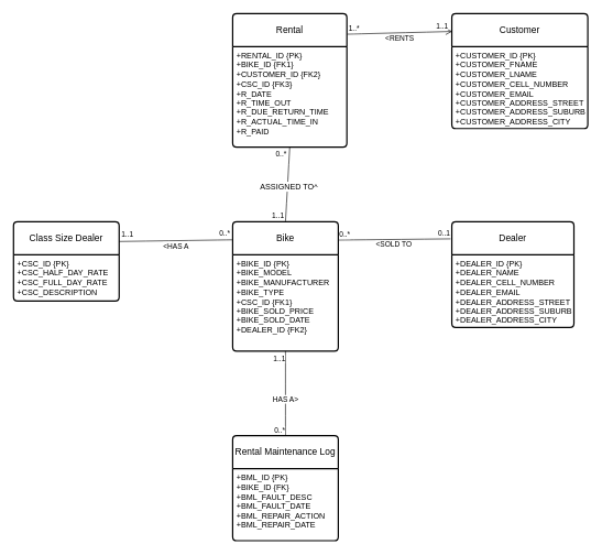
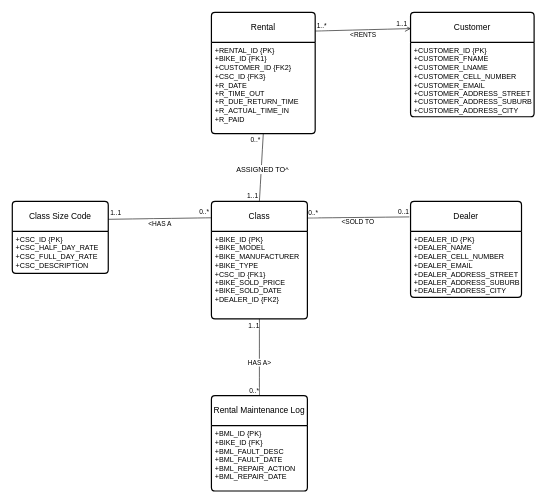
- <mxCell id="10" value="Class Size Dealer" style="swimlane;childLayout=stackLayout;horizontal=1;startSize=50;horizontalStack=0;rounded=1;fontSize=14;fontStyle=0;strokeWidth=2;resizeParent=0;resizeLast=1;shadow=0;dashed=0;align=center;arcSize=4;whiteSpace=wrap;html=1;" vertex="1" parent="1"><mxGeometry x="20" y="335" width="160" height="120" as="geometry" /></mxCell>
+ <mxCell id="10" value="Class Size Code" style="swimlane;childLayout=stackLayout;horizontal=1;startSize=50;horizontalStack=0;rounded=1;fontSize=14;fontStyle=0;strokeWidth=2;resizeParent=0;resizeLast=1;shadow=0;dashed=0;align=center;arcSize=4;whiteSpace=wrap;html=1;" vertex="1" parent="1"><mxGeometry x="20" y="335" width="160" height="120" as="geometry" /></mxCell>
- <mxCell id="6" value="Bike" style="swimlane;childLayout=stackLayout;horizontal=1;startSize=50;horizontalStack=0;rounded=1;fontSize=14;fontStyle=0;strokeWidth=2;resizeParent=0;resizeLast=1;shadow=0;dashed=0;align=center;arcSize=4;whiteSpace=wrap;html=1;" vertex="1" parent="1"><mxGeometry x="352" y="335" width="160" height="196" as="geometry" /></mxCell>
+ <mxCell id="6" value="Class" style="swimlane;childLayout=stackLayout;horizontal=1;startSize=50;horizontalStack=0;rounded=1;fontSize=14;fontStyle=0;strokeWidth=2;resizeParent=0;resizeLast=1;shadow=0;dashed=0;align=center;arcSize=4;whiteSpace=wrap;html=1;" vertex="1" parent="1"><mxGeometry x="352" y="335" width="160" height="196" as="geometry" /></mxCell>
